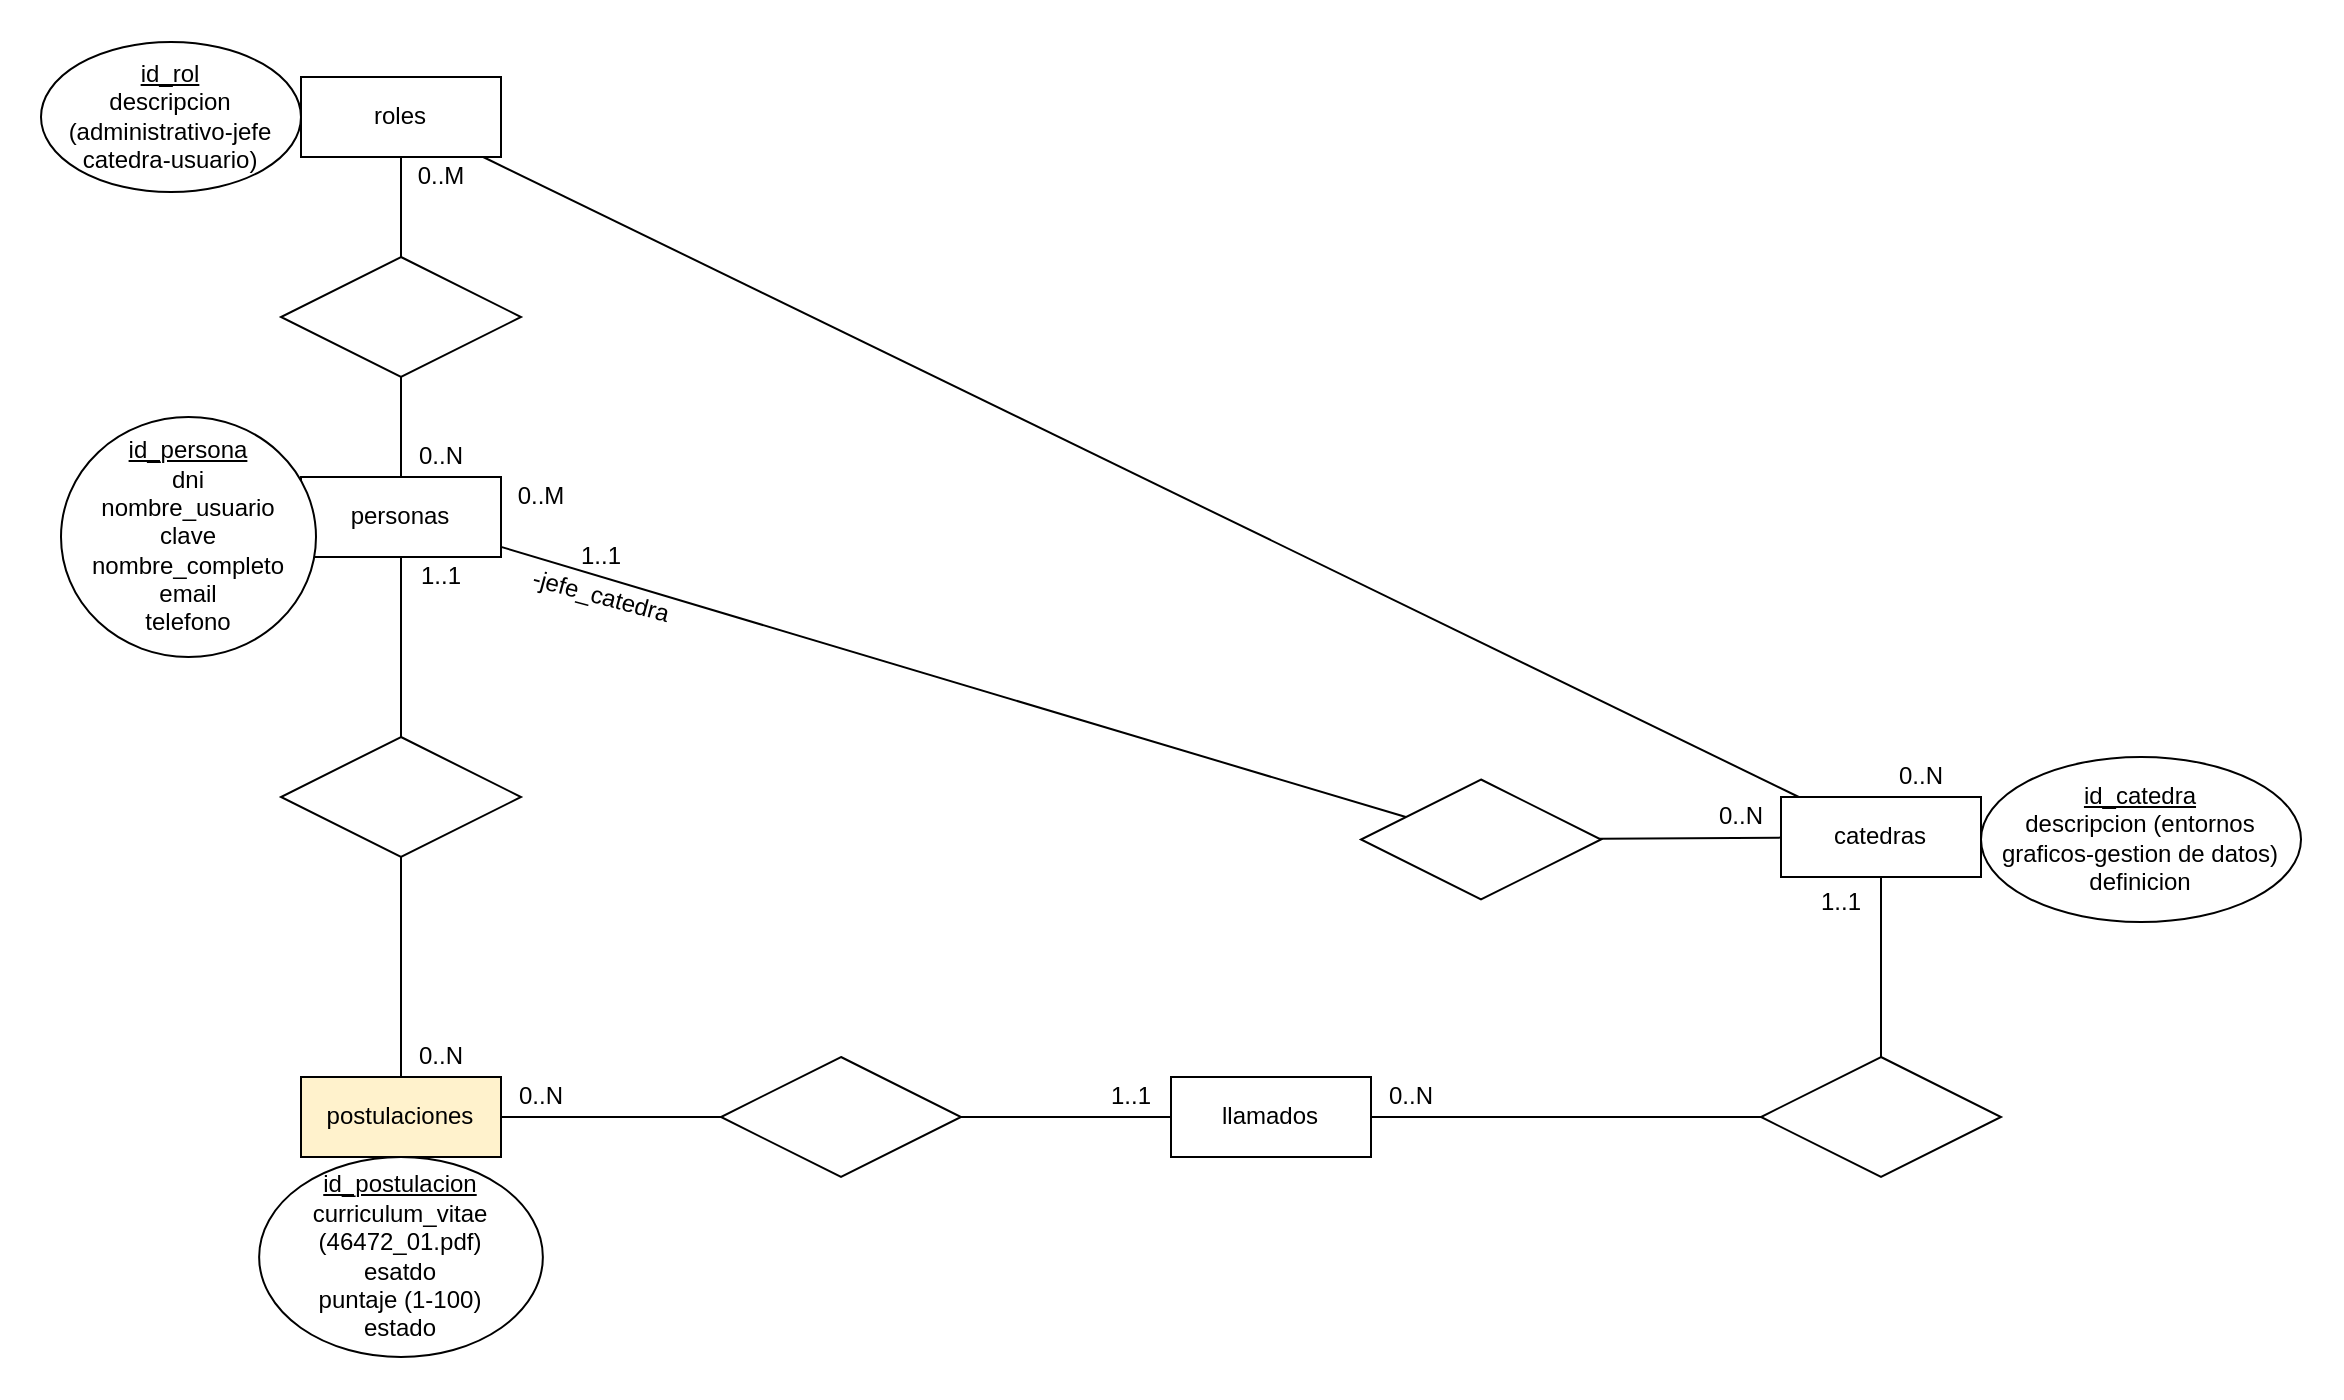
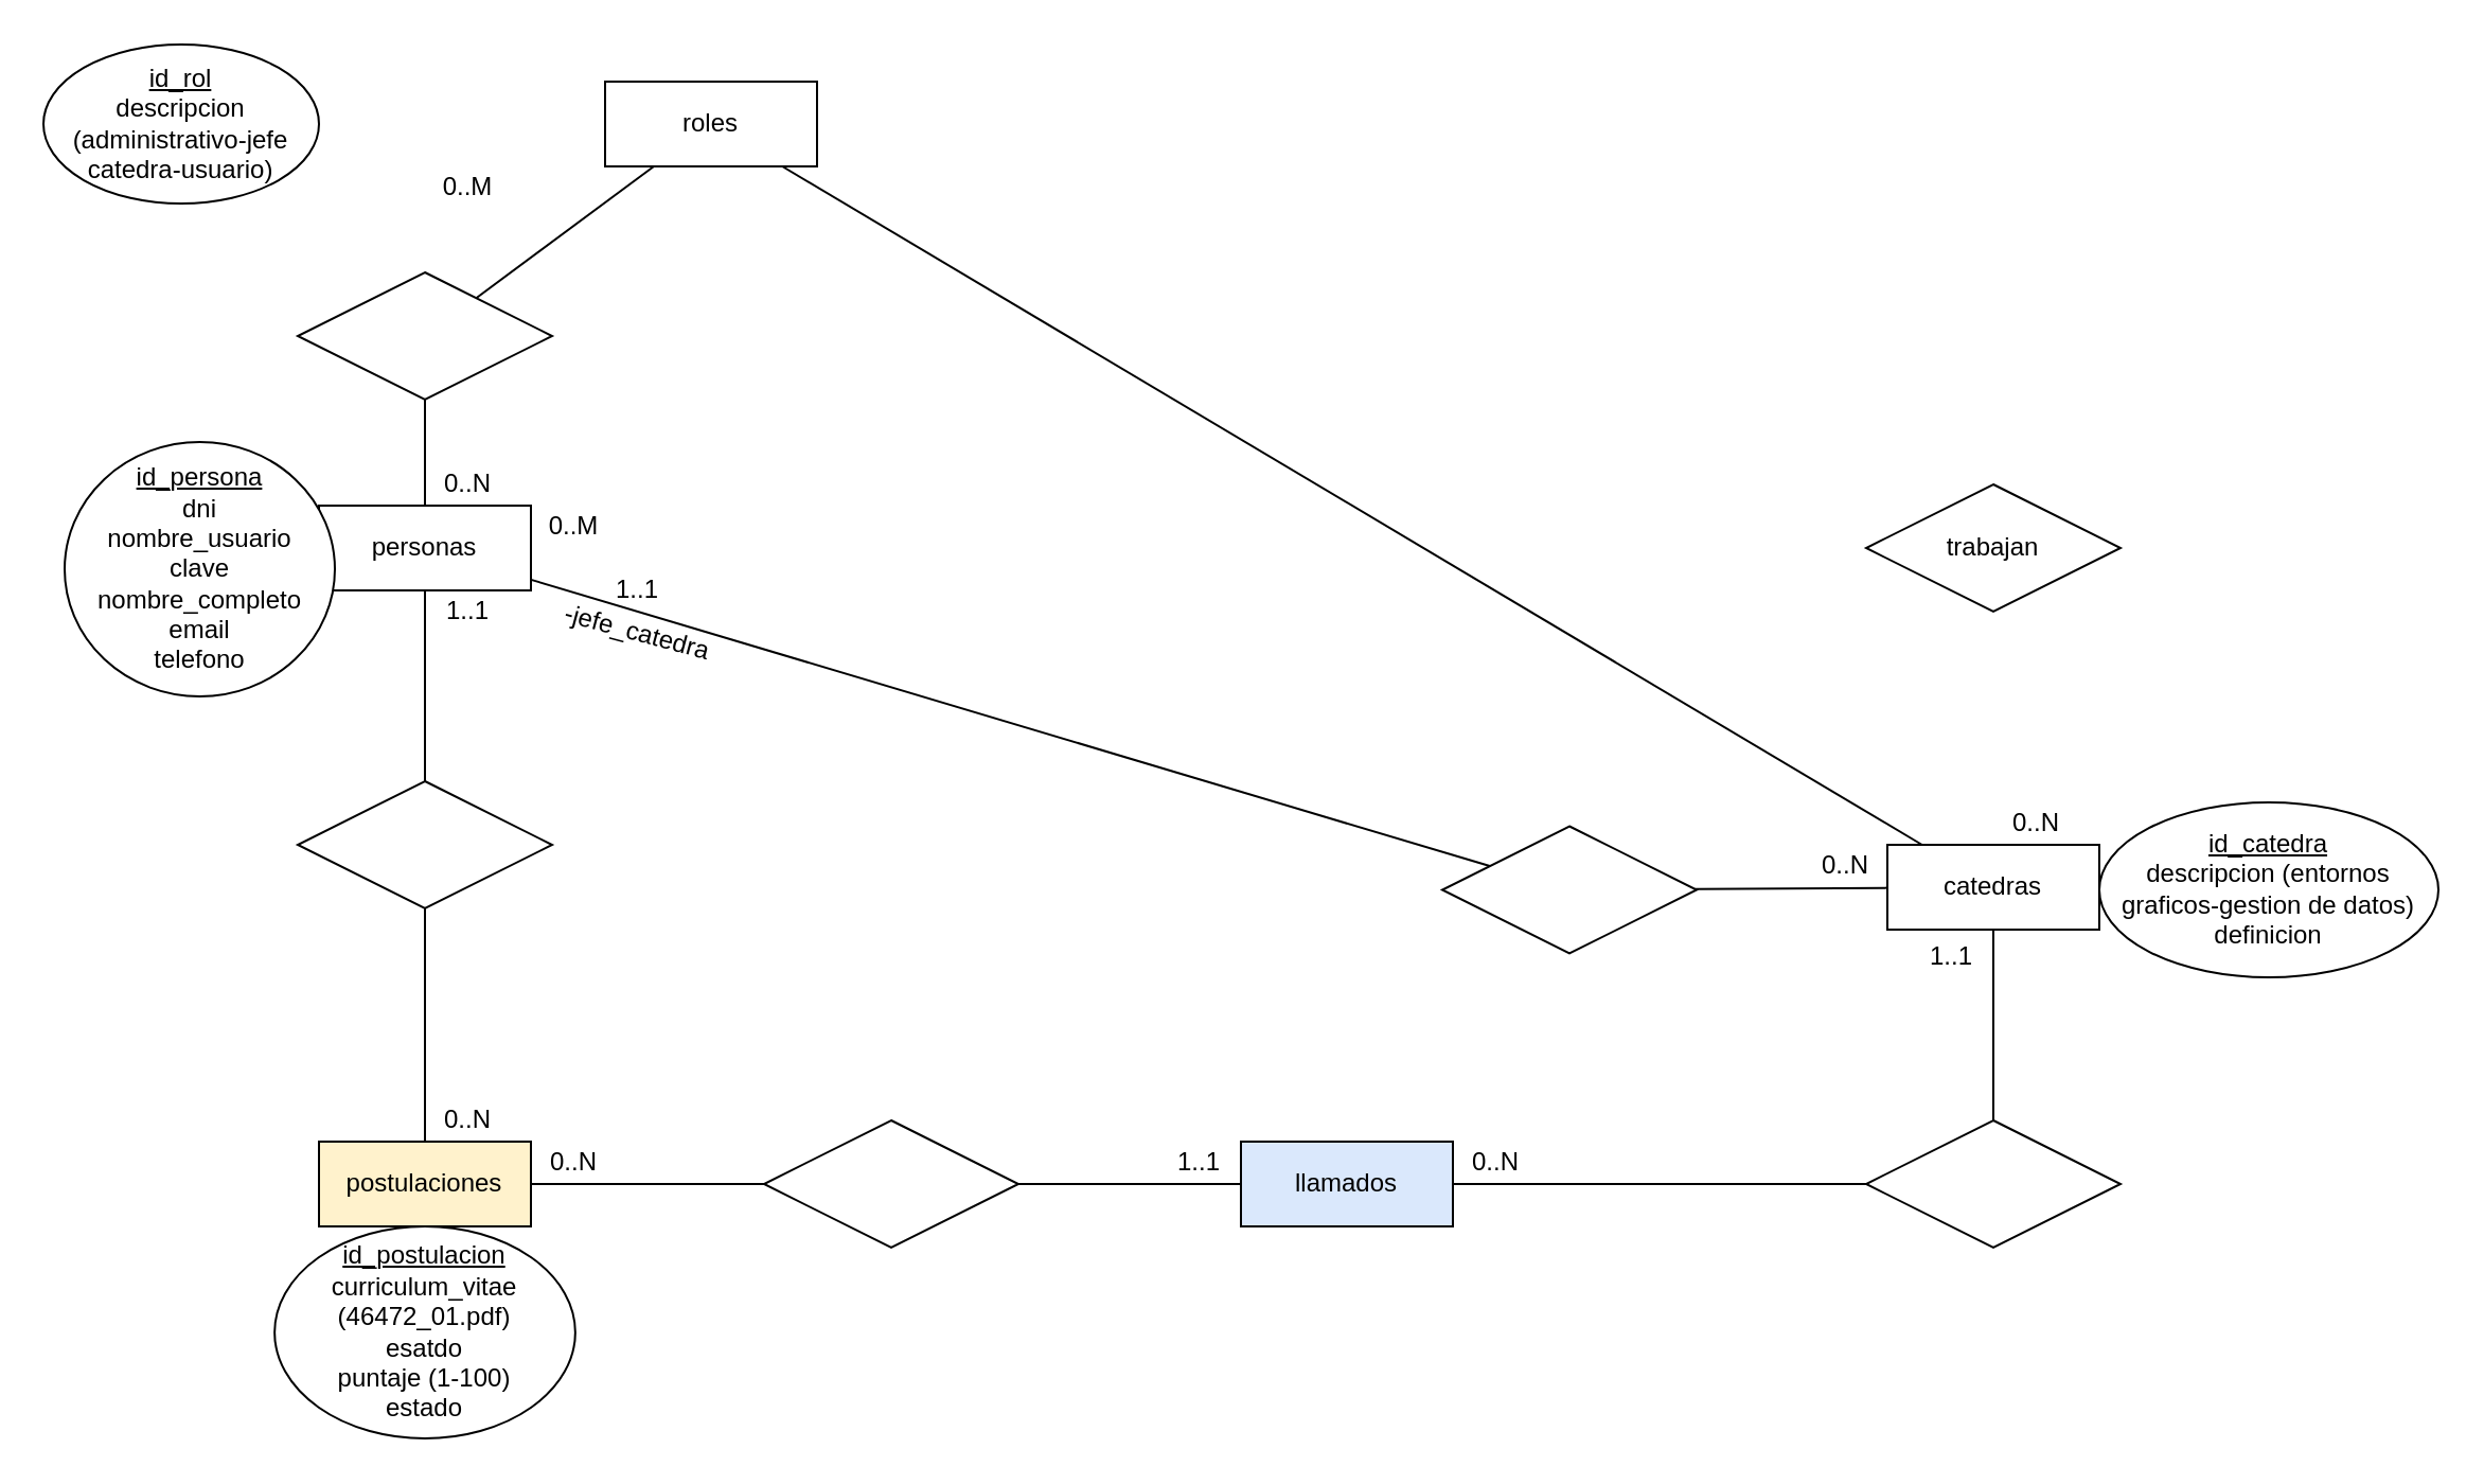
- <mxCell id="4" value="roles" style="whiteSpace=wrap;html=1;align=center;" vertex="1" parent="1"><mxGeometry x="150" y="38" width="100" height="40" as="geometry" /></mxCell>
+ <mxCell id="4" value="roles" style="whiteSpace=wrap;html=1;align=center;" vertex="1" parent="1"><mxGeometry x="285" y="38" width="100" height="40" as="geometry" /></mxCell>
+ <mxCell id="31" value="trabajan" style="shape=rhombus;perimeter=rhombusPerimeter;whiteSpace=wrap;html=1;align=center;" vertex="1" parent="1"><mxGeometry x="880" y="228" width="120" height="60" as="geometry" /></mxCell>
- <mxCell id="9" value="llamados" style="whiteSpace=wrap;html=1;align=center;" vertex="1" parent="1"><mxGeometry x="585" y="538" width="100" height="40" as="geometry" /></mxCell>
+ <mxCell id="9" value="llamados" style="whiteSpace=wrap;html=1;align=center;fillColor=#dae8fc;" vertex="1" parent="1"><mxGeometry x="585" y="538" width="100" height="40" as="geometry" /></mxCell>
